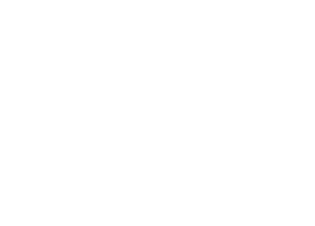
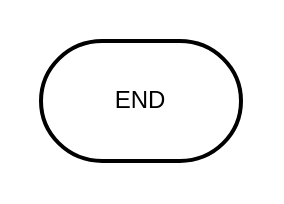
+ <mxCell id="2" value="END" style="strokeWidth=2;html=1;shape=mxgraph.flowchart.terminator;whiteSpace=wrap;" vertex="1" parent="1"><mxGeometry x="20" y="20" width="100" height="60" as="geometry" /></mxCell>
